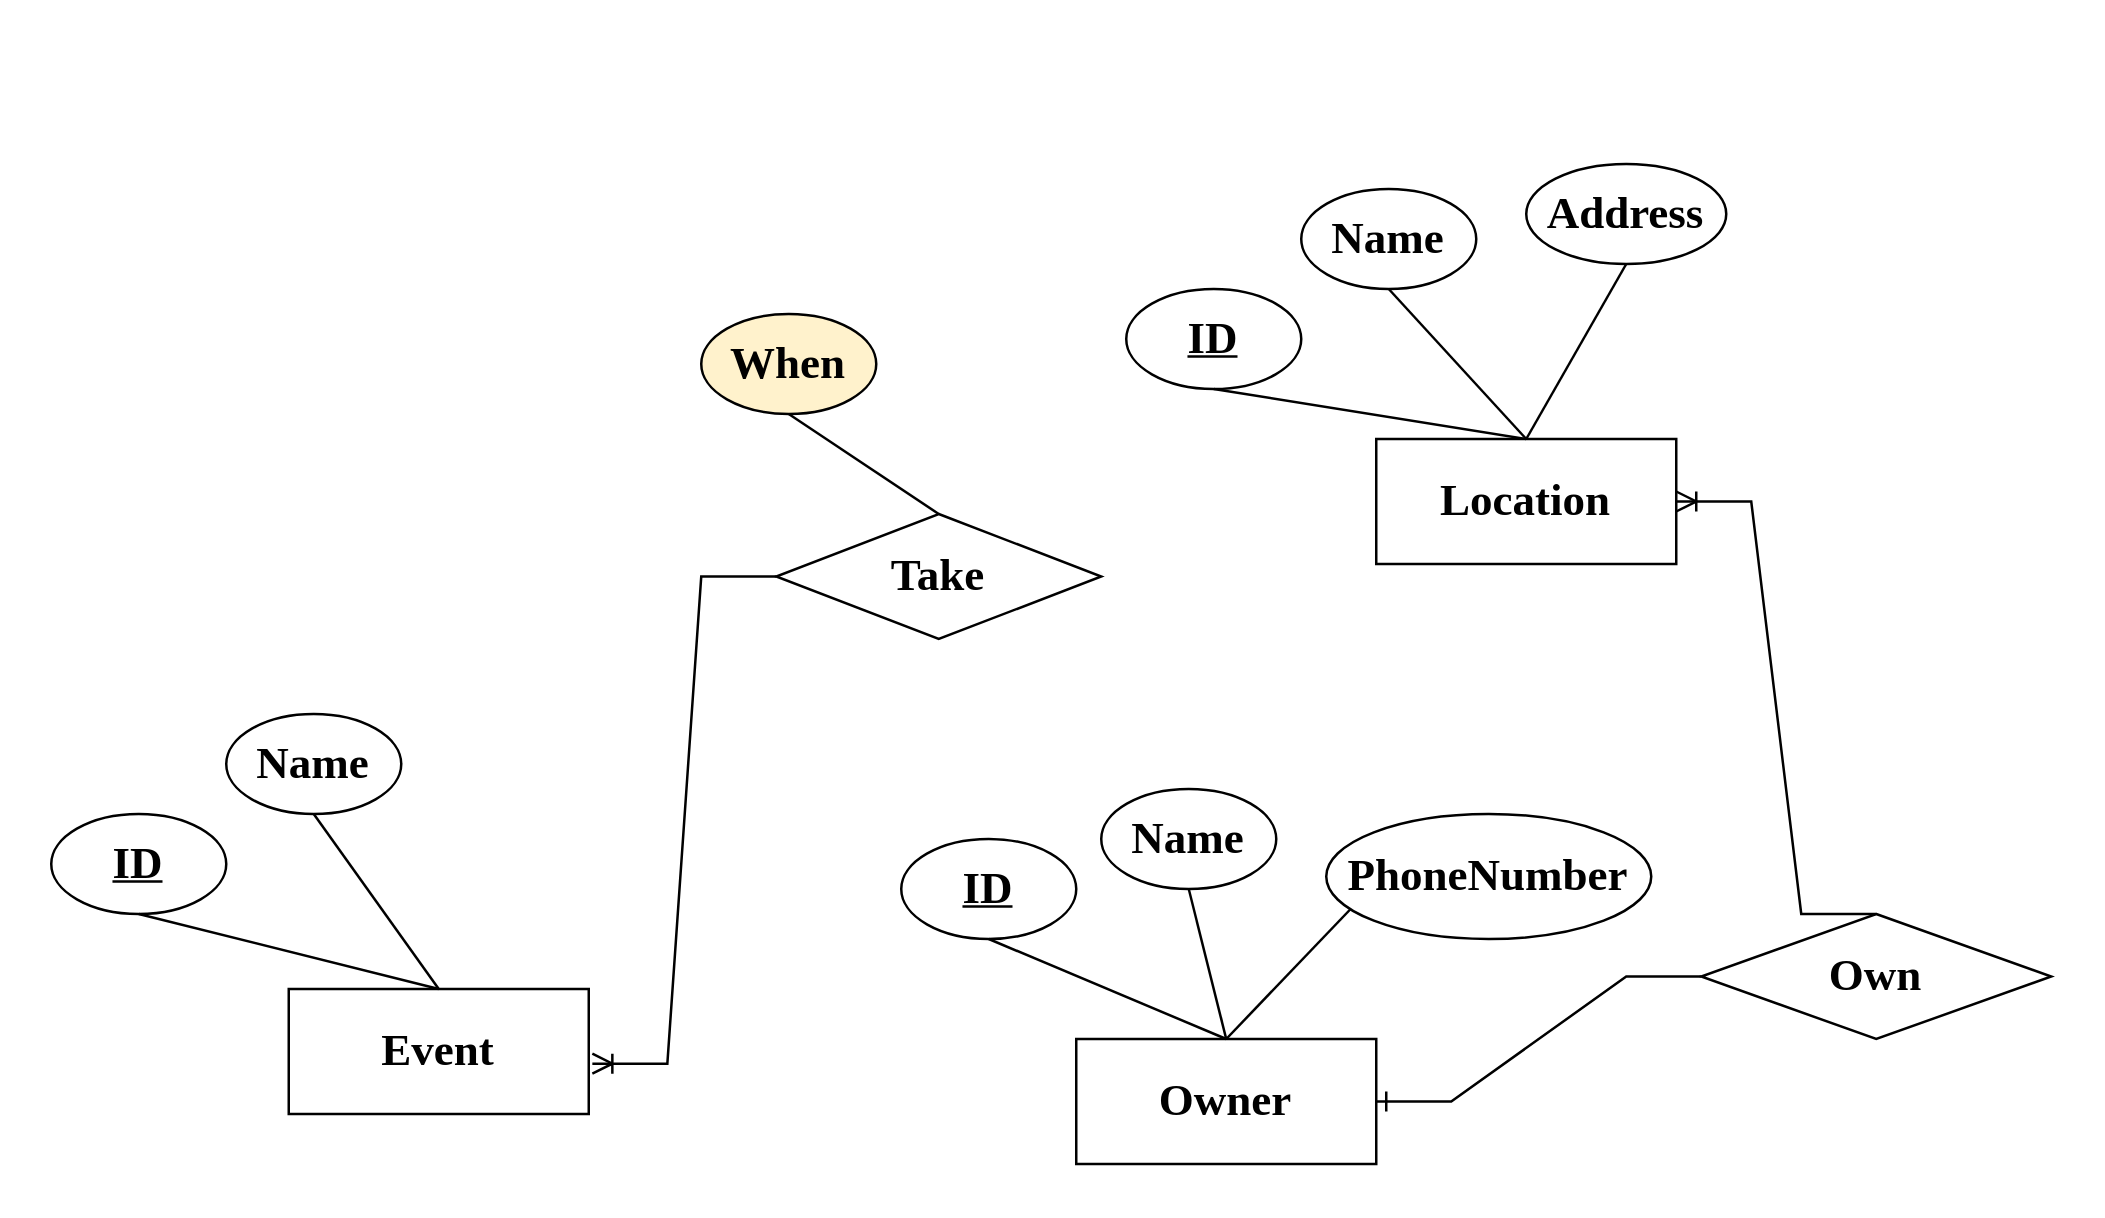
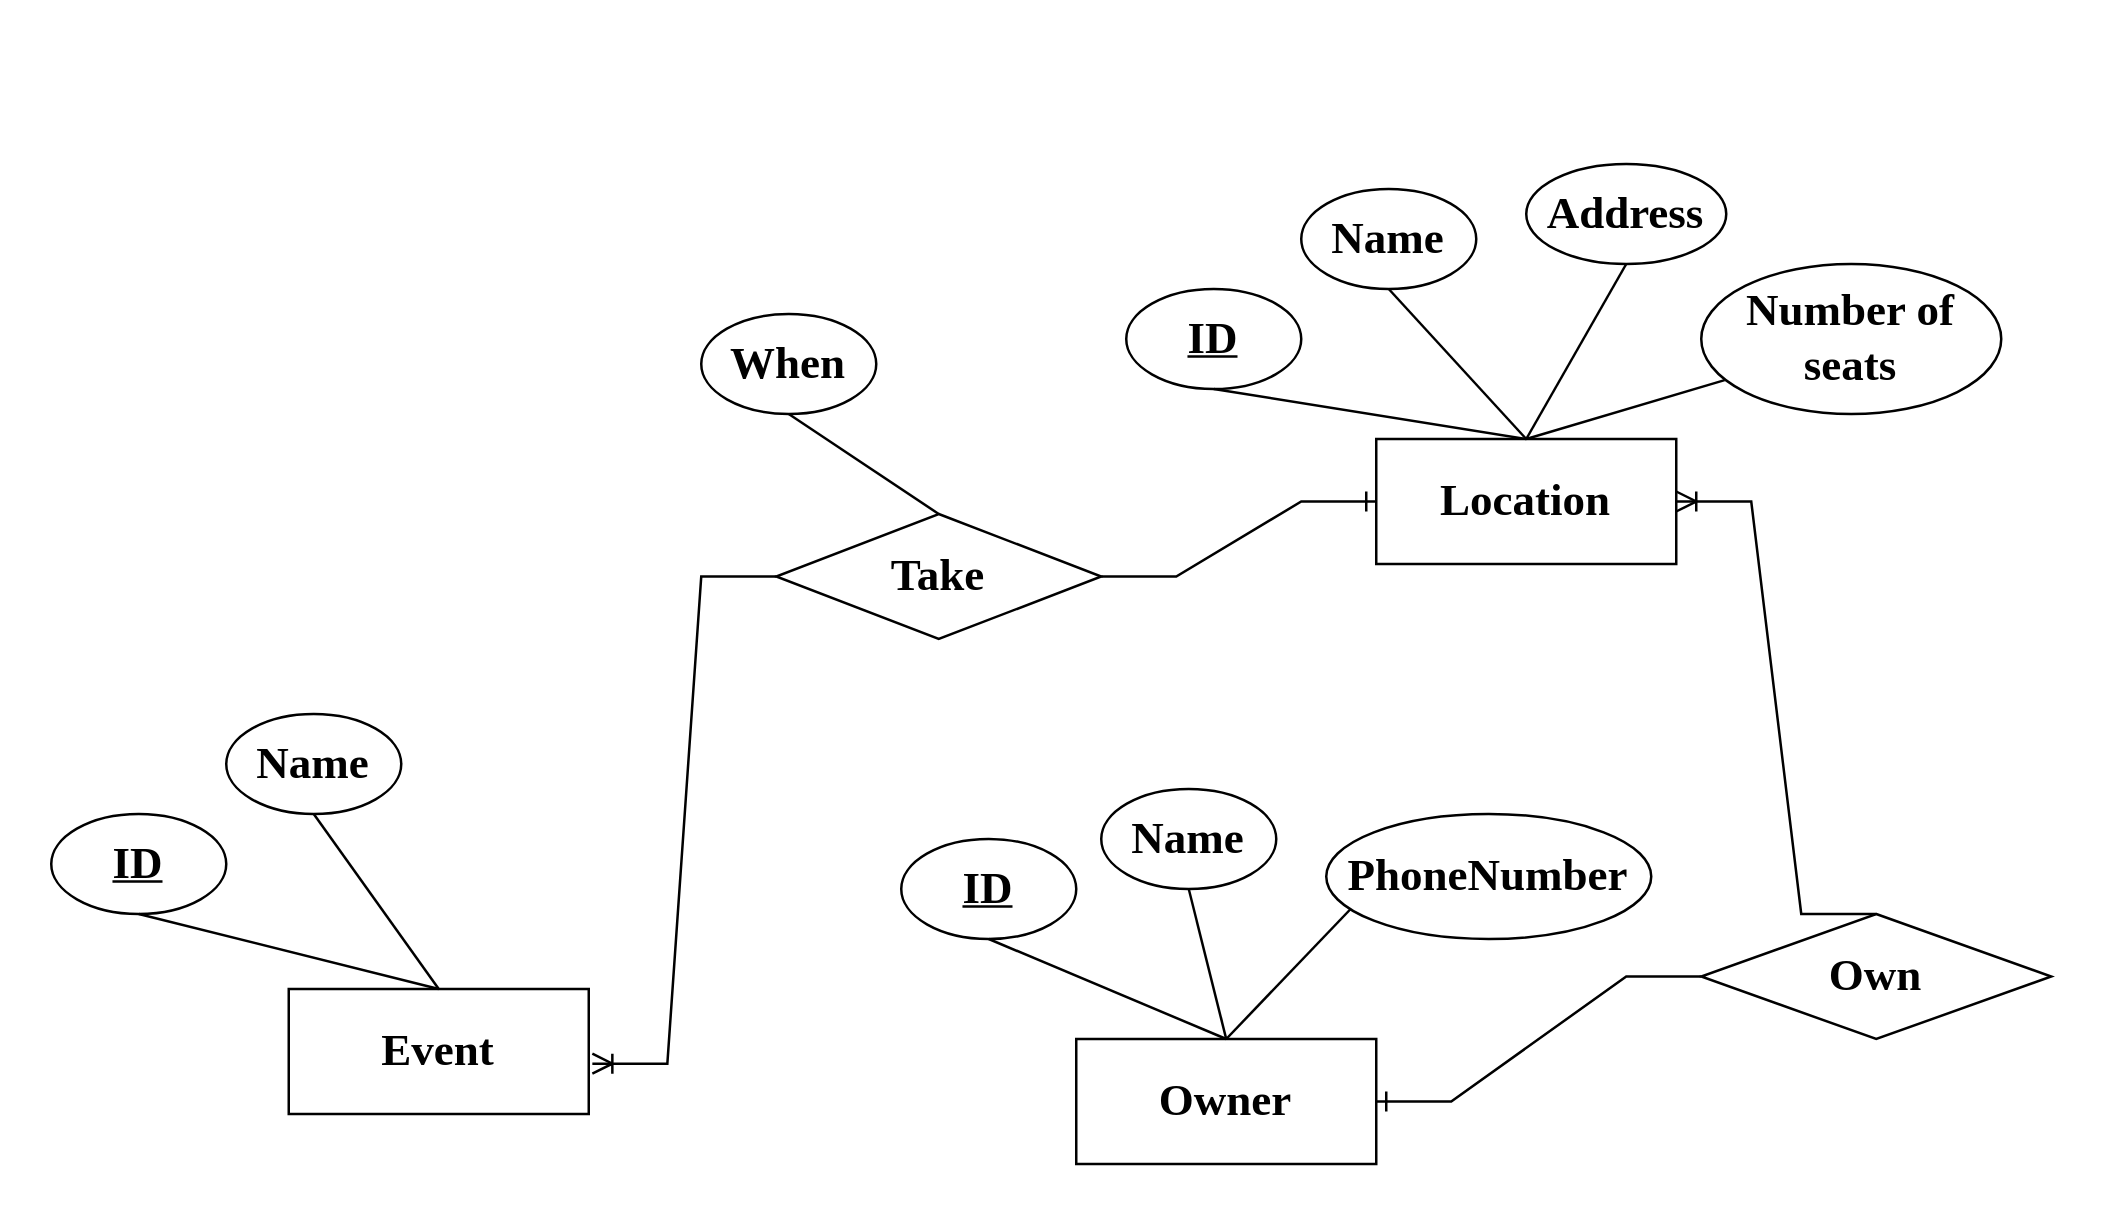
+ <mxCell id="6" value="&lt;h2&gt;&lt;font face=&quot;Times New Roman&quot;&gt;Number of seats&lt;/font&gt;&lt;/h2&gt;" style="ellipse;whiteSpace=wrap;html=1;" vertex="1" parent="1"><mxGeometry x="680" y="105" width="120" height="60" as="geometry" /></mxCell>
- <mxCell id="18" value="&lt;h2&gt;&lt;font face=&quot;Times New Roman&quot;&gt;When&lt;/font&gt;&lt;/h2&gt;" style="ellipse;whiteSpace=wrap;html=1;fillColor=#fff2cc;" vertex="1" parent="1"><mxGeometry x="280" y="125" width="70" height="40" as="geometry" /></mxCell>
+ <mxCell id="18" value="&lt;h2&gt;&lt;font face=&quot;Times New Roman&quot;&gt;When&lt;/font&gt;&lt;/h2&gt;" style="ellipse;whiteSpace=wrap;html=1;" vertex="1" parent="1"><mxGeometry x="280" y="125" width="70" height="40" as="geometry" /></mxCell>
+ <mxCell id="10" value="" style="endArrow=none;html=1;rounded=0;entryX=0.5;entryY=0;entryDx=0;entryDy=0;exitX=0.078;exitY=0.774;exitDx=0;exitDy=0;exitPerimeter=0;" edge="1" parent="1" source="6" target="2"><mxGeometry width="50" height="50" relative="1" as="geometry"><mxPoint x="700" y="135" as="sourcePoint" /><mxPoint x="620" y="175" as="targetPoint" /></mxGeometry></mxCell>
+ <mxCell id="20" value="" style="edgeStyle=entityRelationEdgeStyle;fontSize=12;html=1;endArrow=ERone;endFill=1;rounded=0;entryX=0;entryY=0.5;entryDx=0;entryDy=0;exitX=1;exitY=0.5;exitDx=0;exitDy=0;" edge="1" parent="1" source="16" target="2"><mxGeometry width="100" height="100" relative="1" as="geometry"><mxPoint x="290" y="415" as="sourcePoint" /><mxPoint x="390" y="315" as="targetPoint" /></mxGeometry></mxCell>
